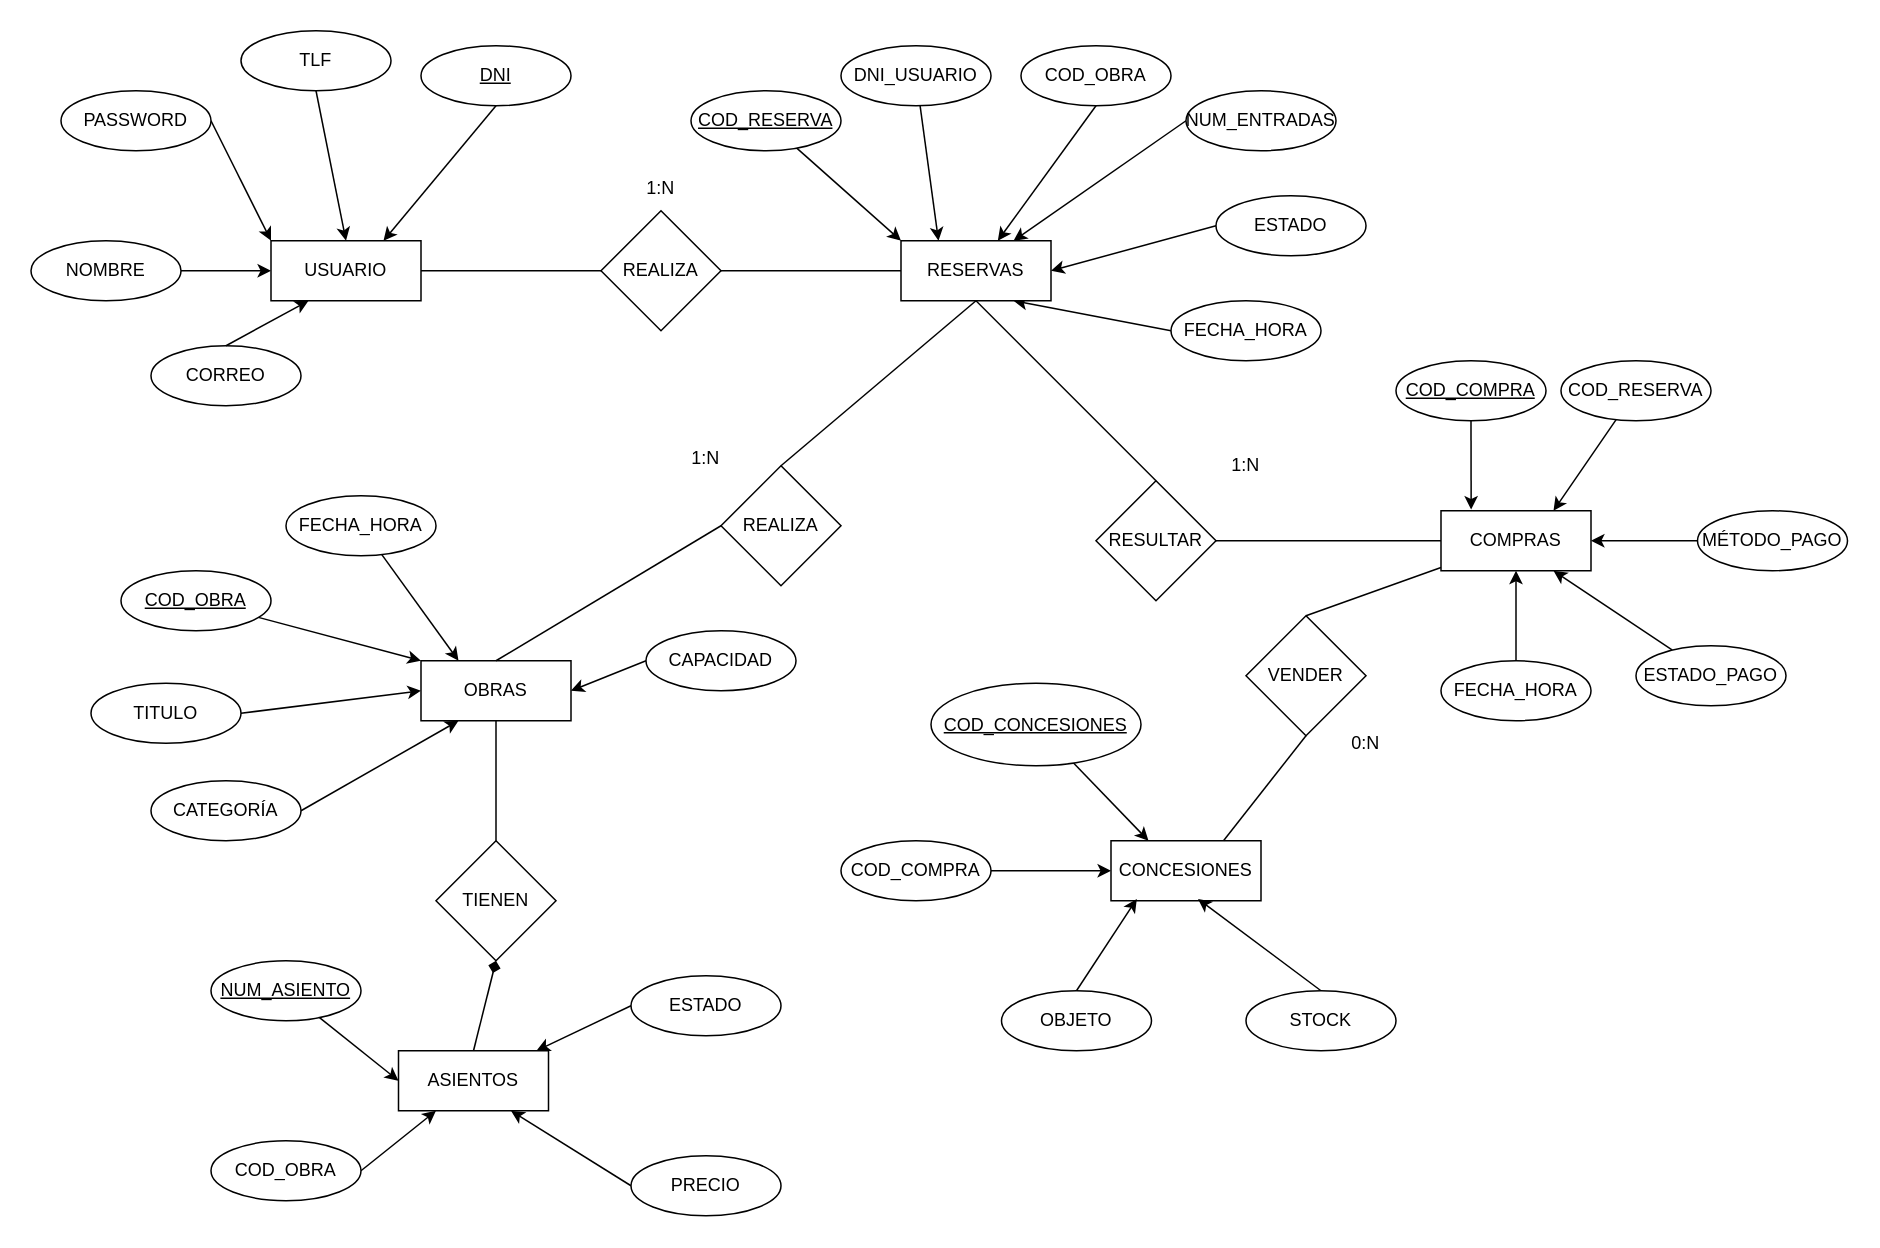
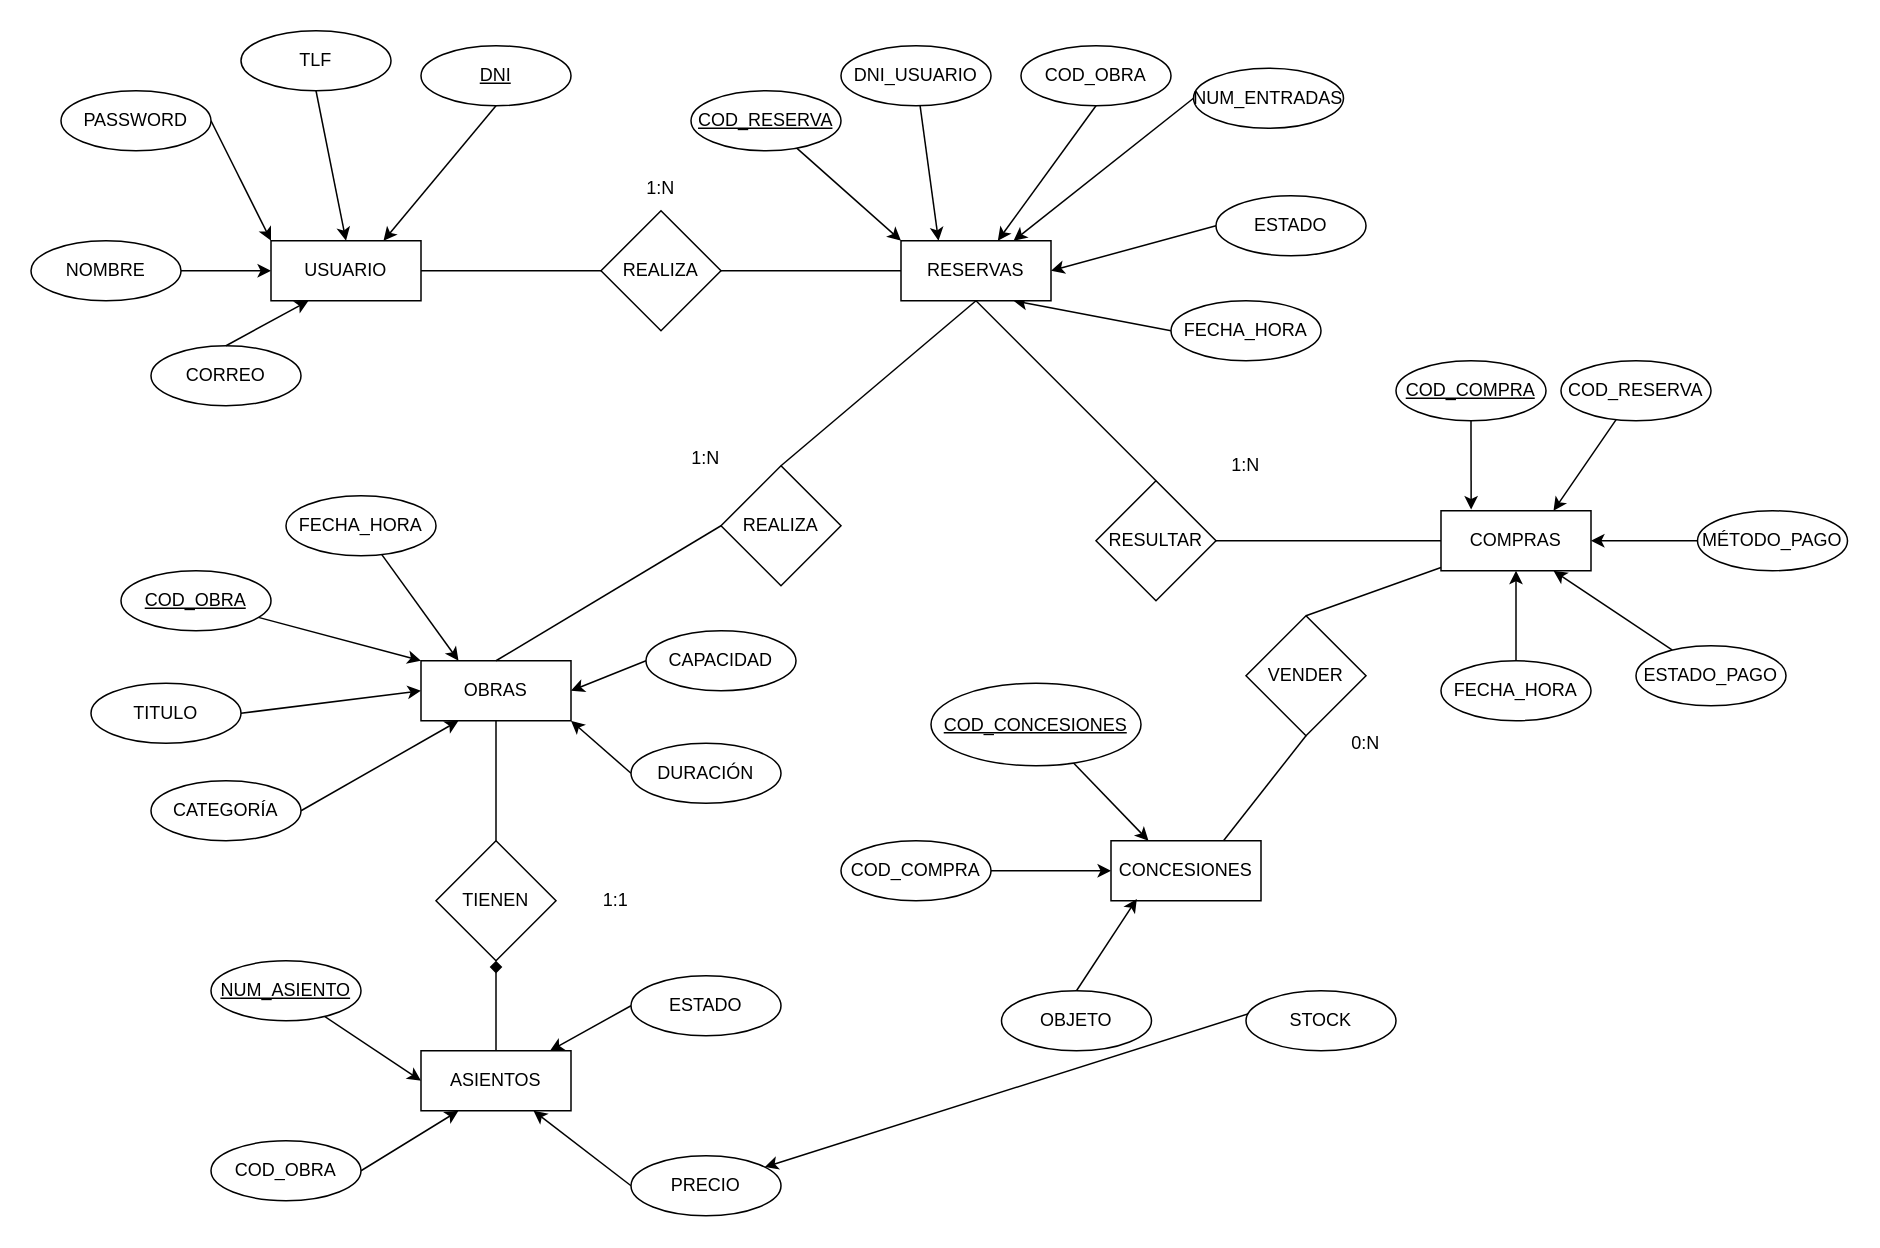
- <mxCell id="10" value="NUM_ENTRADAS" style="ellipse;whiteSpace=wrap;html=1;align=center;" vertex="1" parent="1"><mxGeometry x="790" y="60" width="100" height="40" as="geometry" /></mxCell>
+ <mxCell id="10" value="NUM_ENTRADAS" style="ellipse;whiteSpace=wrap;html=1;align=center;" vertex="1" parent="1"><mxGeometry x="795" y="45" width="100" height="40" as="geometry" /></mxCell>
+ <mxCell id="36" style="rounded=0;orthogonalLoop=1;jettySize=auto;html=1;exitX=0;exitY=0.5;exitDx=0;exitDy=0;entryX=1;entryY=1;entryDx=0;entryDy=0;" edge="1" parent="1" source="37" target="49"><mxGeometry relative="1" as="geometry" /></mxCell>
+ <mxCell id="37" value="DURACIÓN" style="ellipse;whiteSpace=wrap;html=1;align=center;" vertex="1" parent="1"><mxGeometry x="420" y="495" width="100" height="40" as="geometry" /></mxCell>
+ <mxCell id="74" value="1:1" style="text;html=1;align=center;verticalAlign=middle;whiteSpace=wrap;rounded=0;" vertex="1" parent="1"><mxGeometry x="380" y="585" width="60" height="30" as="geometry" /></mxCell>
- <mxCell id="80" style="rounded=0;orthogonalLoop=1;jettySize=auto;html=1;entryX=0.58;entryY=0.97;entryDx=0;entryDy=0;entryPerimeter=0;exitX=0.5;exitY=0;exitDx=0;exitDy=0;" edge="1" parent="1" source="85" target="75"><mxGeometry relative="1" as="geometry"><mxPoint x="875.088" y="652.659" as="sourcePoint" /></mxGeometry></mxCell>
+ <mxCell id="80" style="rounded=0;orthogonalLoop=1;jettySize=auto;html=1;exitX=0.5;exitY=0;exitDx=0;exitDy=0;" edge="1" parent="1" source="85" target="41"><mxGeometry relative="1" as="geometry"><mxPoint x="875.088" y="652.659" as="sourcePoint" /></mxGeometry></mxCell>
- <mxCell id="50" value="ASIENTOS" style="whiteSpace=wrap;html=1;align=center;" vertex="1" parent="1"><mxGeometry x="265" y="700" width="100" height="40" as="geometry" /></mxCell>
+ <mxCell id="50" value="ASIENTOS" style="whiteSpace=wrap;html=1;align=center;" vertex="1" parent="1"><mxGeometry x="280" y="700" width="100" height="40" as="geometry" /></mxCell>
